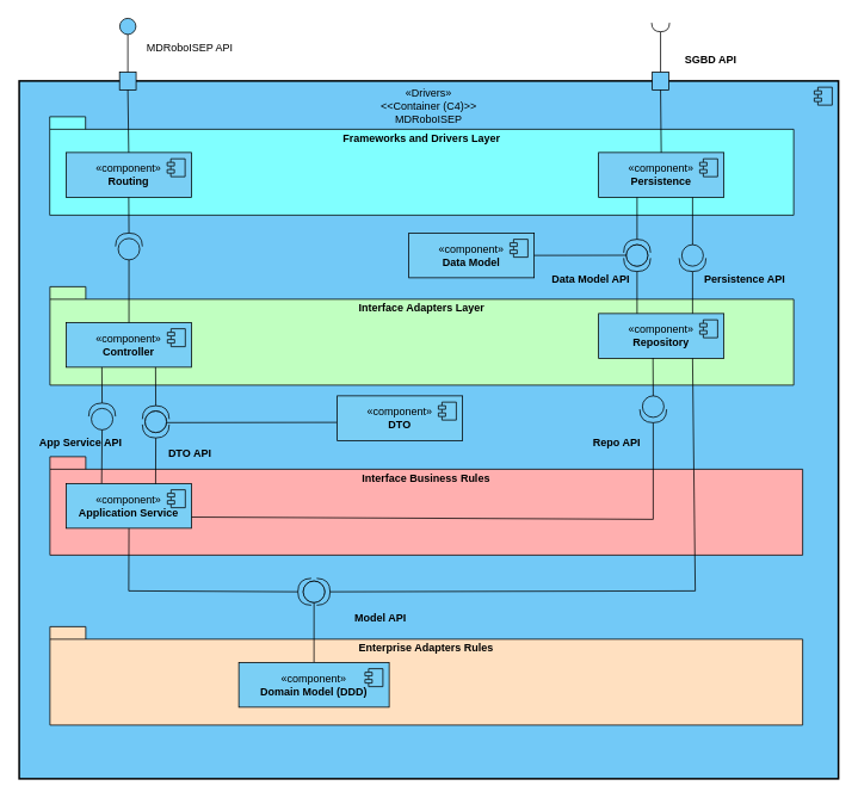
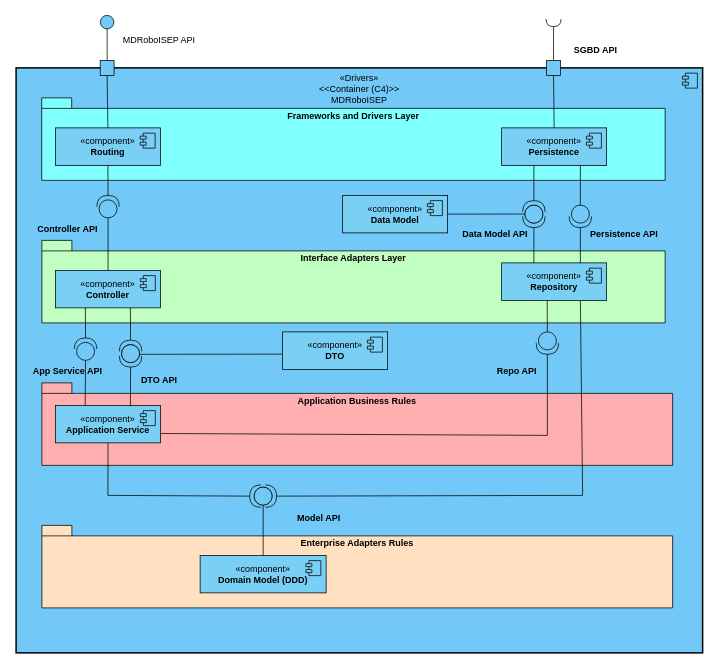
+ <mxCell id="43" value="Controller API" style="text;html=1;align=center;verticalAlign=middle;resizable=0;points=[];autosize=1;strokeColor=none;fillColor=none;fontStyle=1" vertex="1" parent="1"><mxGeometry x="39.25" y="290" width="100" height="30" as="geometry" /></mxCell>
- <mxCell id="21" value="Interface Business Rules" style="shape=folder;fontStyle=1;spacingTop=10;tabWidth=40;tabHeight=14;tabPosition=left;html=1;whiteSpace=wrap;verticalAlign=top;fillColor=#ffafaf;" vertex="1" parent="1"><mxGeometry x="55" y="510" width="841" height="110" as="geometry" /></mxCell>
+ <mxCell id="21" value="Application Business Rules" style="shape=folder;fontStyle=1;spacingTop=10;tabWidth=40;tabHeight=14;tabPosition=left;html=1;whiteSpace=wrap;verticalAlign=top;fillColor=#ffafaf;" vertex="1" parent="1"><mxGeometry x="55" y="510" width="841" height="110" as="geometry" /></mxCell>
